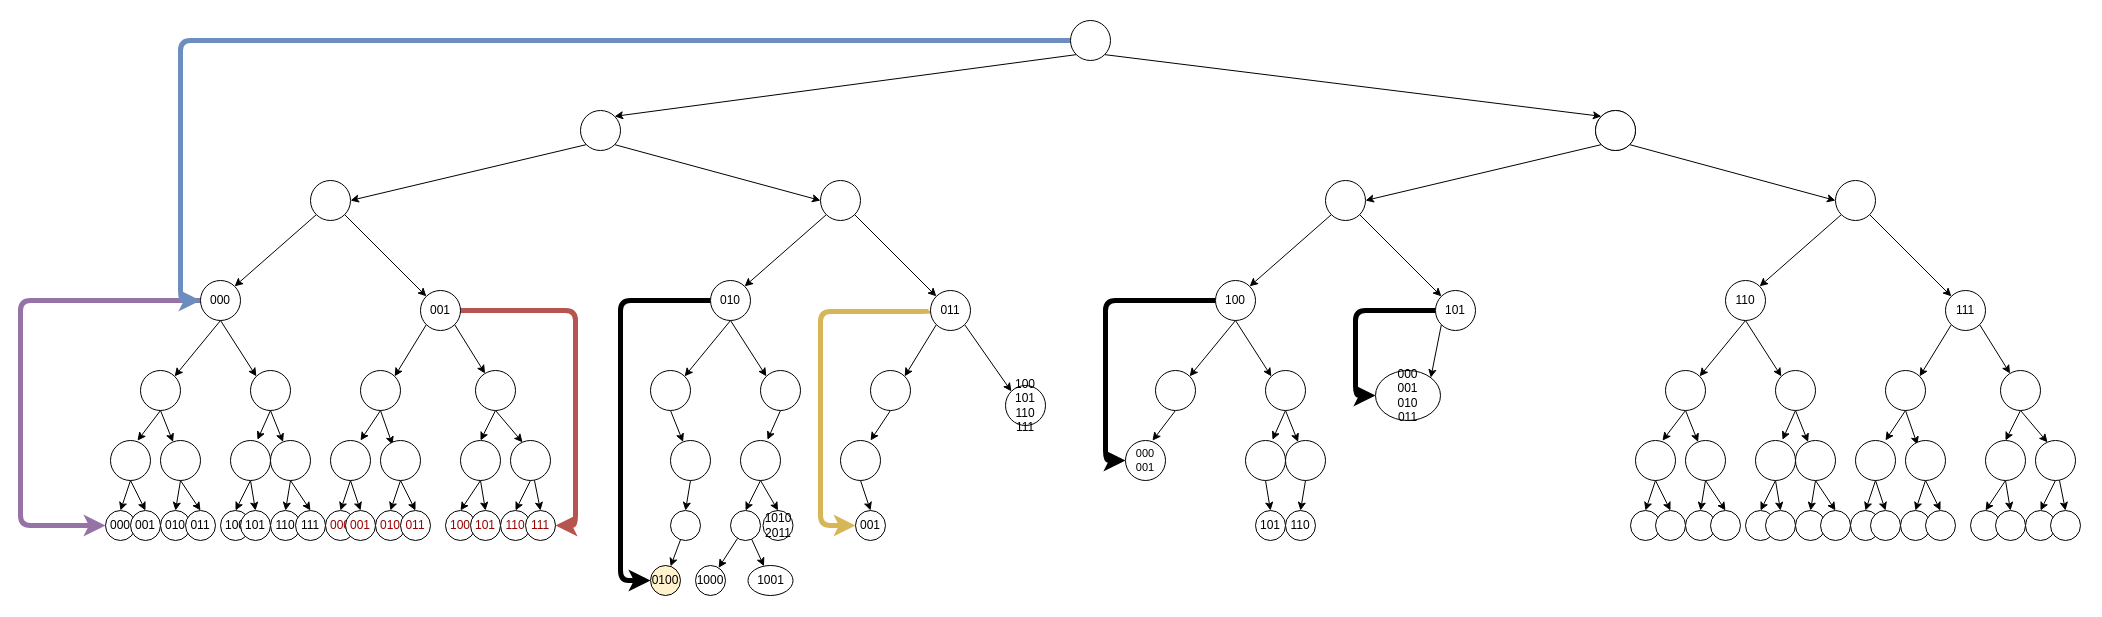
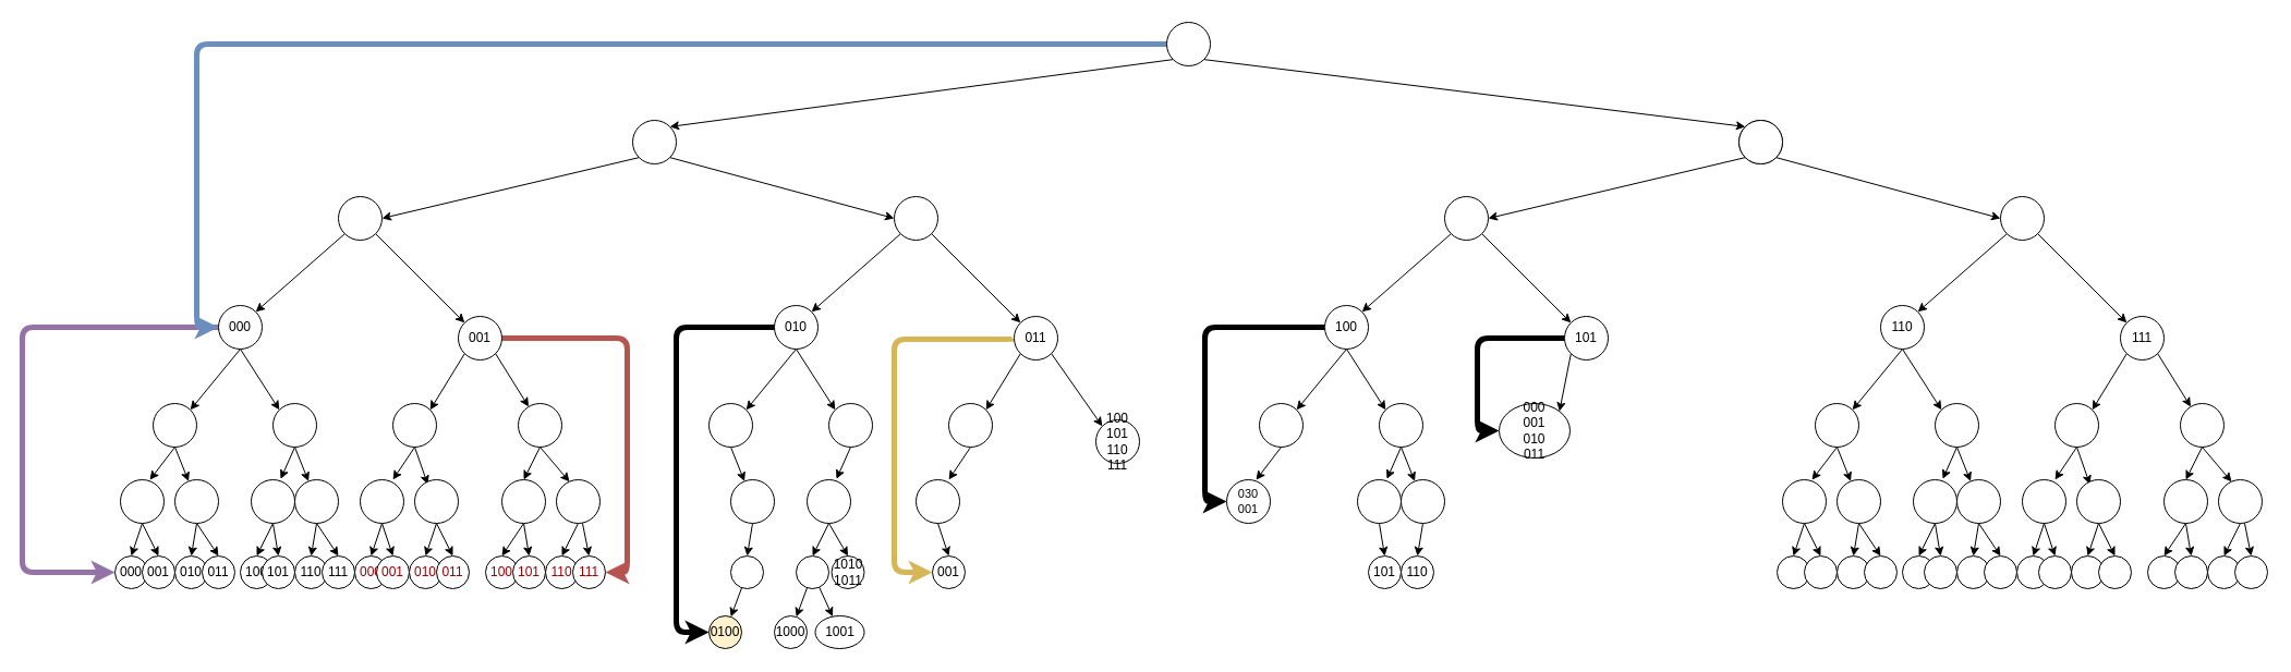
- <mxCell id="126" value="&lt;div style=&quot;font-size: 11px&quot;&gt;&lt;font style=&quot;font-size: 11px&quot;&gt;000&lt;/font&gt;&lt;/div&gt;&lt;div style=&quot;font-size: 11px&quot;&gt;&lt;font style=&quot;font-size: 11px&quot;&gt;001&lt;/font&gt;&lt;/div&gt;" style="ellipse;whiteSpace=wrap;html=1;aspect=fixed;" parent="1" vertex="1"><mxGeometry x="1125" y="440" width="40" height="40" as="geometry" /></mxCell>
+ <mxCell id="126" value="&lt;div style=&quot;font-size: 11px&quot;&gt;&lt;font style=&quot;font-size: 11px&quot;&gt;030&lt;/font&gt;&lt;/div&gt;&lt;div style=&quot;font-size: 11px&quot;&gt;&lt;font style=&quot;font-size: 11px&quot;&gt;001&lt;/font&gt;&lt;/div&gt;" style="ellipse;whiteSpace=wrap;html=1;aspect=fixed;" parent="1" vertex="1"><mxGeometry x="1125" y="440" width="40" height="40" as="geometry" /></mxCell>
- <mxCell id="105" value="&lt;div&gt;1010&lt;/div&gt;&lt;div&gt;2011&lt;br&gt;&lt;/div&gt;" style="ellipse;whiteSpace=wrap;html=1;aspect=fixed;" parent="1" vertex="1"><mxGeometry x="762.5" y="510" width="30" height="30" as="geometry" /></mxCell>
+ <mxCell id="105" value="&lt;div&gt;1010&lt;/div&gt;&lt;div&gt;1011&lt;br&gt;&lt;/div&gt;" style="ellipse;whiteSpace=wrap;html=1;aspect=fixed;" parent="1" vertex="1"><mxGeometry x="762.5" y="510" width="30" height="30" as="geometry" /></mxCell>
- <mxCell id="104" value="1000" style="ellipse;whiteSpace=wrap;html=1;aspect=fixed;" vertex="1" parent="1"><mxGeometry x="695" y="565" width="30" height="30" as="geometry" /></mxCell>
+ <mxCell id="104" value="1000" style="ellipse;whiteSpace=wrap;html=1;aspect=fixed;" vertex="1" parent="1"><mxGeometry x="710" y="565" width="30" height="30" as="geometry" /></mxCell>
